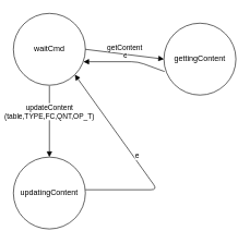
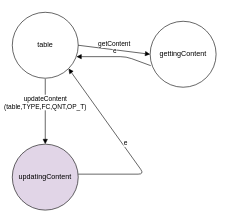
- <mxCell id="2" value="waitCmd" style="ellipse;whiteSpace=wrap;html=1;" vertex="1" parent="1"><mxGeometry x="20" y="20" width="110" height="110" as="geometry" /></mxCell>
+ <mxCell id="2" value="table" style="ellipse;whiteSpace=wrap;html=1;" vertex="1" parent="1"><mxGeometry x="20" y="20" width="110" height="110" as="geometry" /></mxCell>
- <mxCell id="5" value="updatingContent" style="ellipse;whiteSpace=wrap;html=1;" vertex="1" parent="1"><mxGeometry x="20" y="240" width="110" height="110" as="geometry" /></mxCell>
+ <mxCell id="5" value="updatingContent" style="ellipse;whiteSpace=wrap;html=1;fillColor=#e1d5e7;" vertex="1" parent="1"><mxGeometry x="20" y="240" width="110" height="110" as="geometry" /></mxCell>
